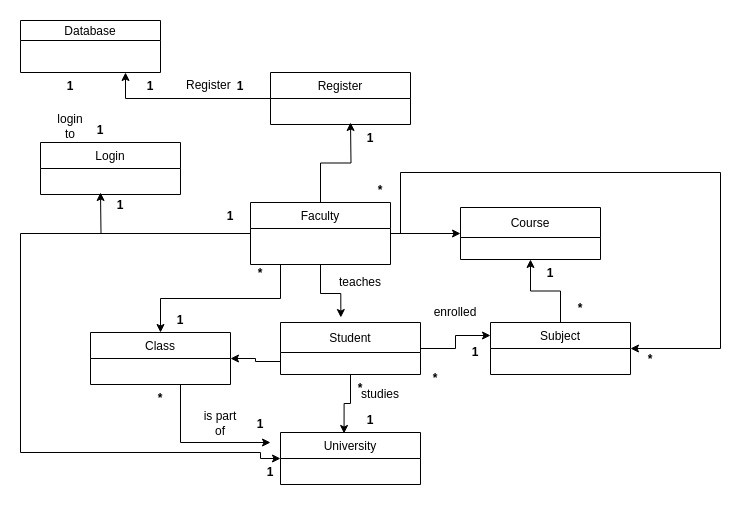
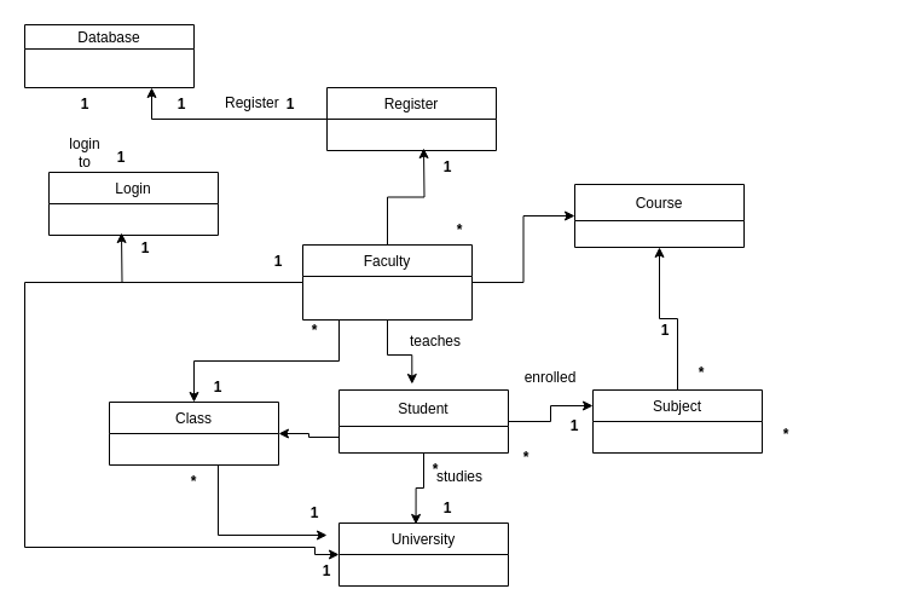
- <mxCell id="7" style="edgeStyle=orthogonalEdgeStyle;rounded=0;orthogonalLoop=1;jettySize=auto;html=1;" parent="1" source="11" target="13" edge="1"><mxGeometry relative="1" as="geometry"><Array as="points"><mxPoint x="400" y="233" /><mxPoint x="400" y="172" /><mxPoint x="720" y="172" /><mxPoint x="720" y="348" /></Array></mxGeometry></mxCell>
- <mxCell id="23" value="Course" style="swimlane;fontStyle=0;childLayout=stackLayout;horizontal=1;startSize=30;fillColor=none;horizontalStack=0;resizeParent=1;resizeParentMax=0;resizeLast=0;collapsible=1;marginBottom=0;" parent="1" vertex="1"><mxGeometry x="460" y="207" width="140" height="52" as="geometry" /></mxCell>
+ <mxCell id="23" value="Course" style="swimlane;fontStyle=0;childLayout=stackLayout;horizontal=1;startSize=30;fillColor=none;horizontalStack=0;resizeParent=1;resizeParentMax=0;resizeLast=0;collapsible=1;marginBottom=0;" parent="1" vertex="1"><mxGeometry x="475" y="152" width="140" height="52" as="geometry" /></mxCell>
- <mxCell id="46" value="is part of" style="text;html=1;strokeColor=none;fillColor=none;align=center;verticalAlign=middle;whiteSpace=wrap;rounded=0;" vertex="1" parent="1"><mxGeometry x="200" y="413" width="40" height="20" as="geometry" /></mxCell>
